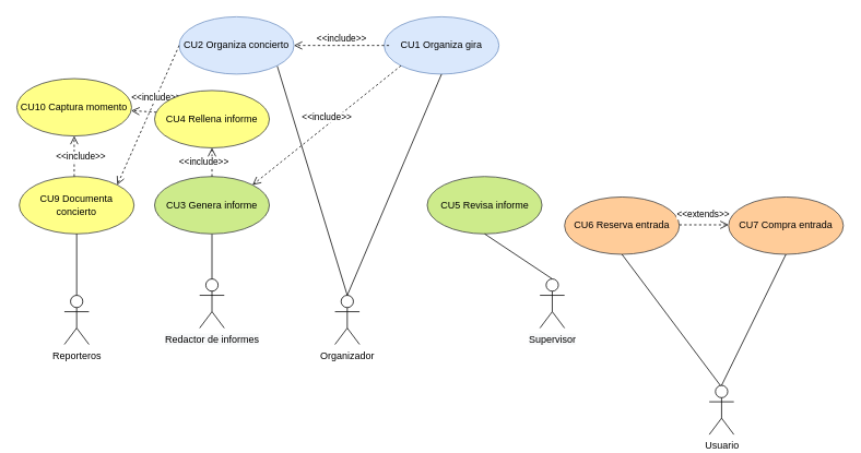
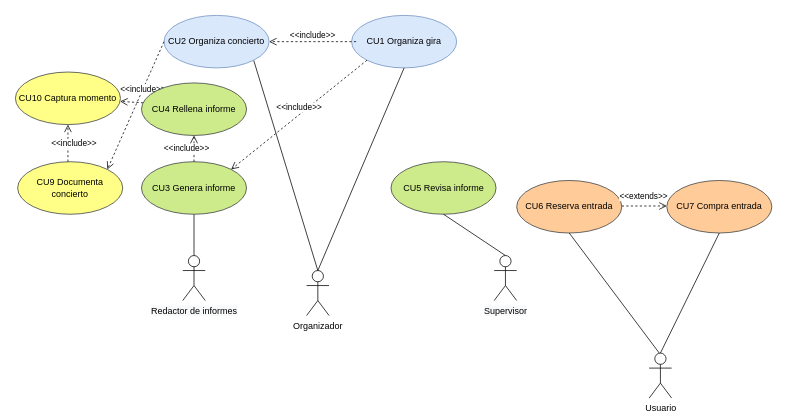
- <mxCell id="28" value="CU4 Rellena informe" style="ellipse;whiteSpace=wrap;html=1;fillColor=#ffff88;strokeColor=#36393d;" vertex="1" parent="1"><mxGeometry x="188" y="110" width="140" height="70" as="geometry" /></mxCell>
+ <mxCell id="28" value="CU4 Rellena informe" style="ellipse;whiteSpace=wrap;html=1;fillColor=#cdeb8b;strokeColor=#36393d;" vertex="1" parent="1"><mxGeometry x="188" y="110" width="140" height="70" as="geometry" /></mxCell>
- <mxCell id="15" value="" style="html=1;verticalAlign=bottom;endArrow=none;entryX=0.5;entryY=1;entryDx=0;entryDy=0;exitX=0.5;exitY=0;exitDx=0;exitDy=0;exitPerimeter=0;strokeColor=#000000;endFill=0;" parent="1" source="13" target="14" edge="1"><mxGeometry width="80" relative="1" as="geometry"><mxPoint x="93" y="321" as="sourcePoint" /><mxPoint x="158" y="285" as="targetPoint" /></mxGeometry></mxCell>
- <mxCell id="13" value="Reporteros" style="shape=umlActor;verticalLabelPosition=bottom;labelBackgroundColor=#ffffff;verticalAlign=top;html=1;" parent="1" vertex="1"><mxGeometry x="78" y="360" width="30" height="60" as="geometry" /></mxCell>
